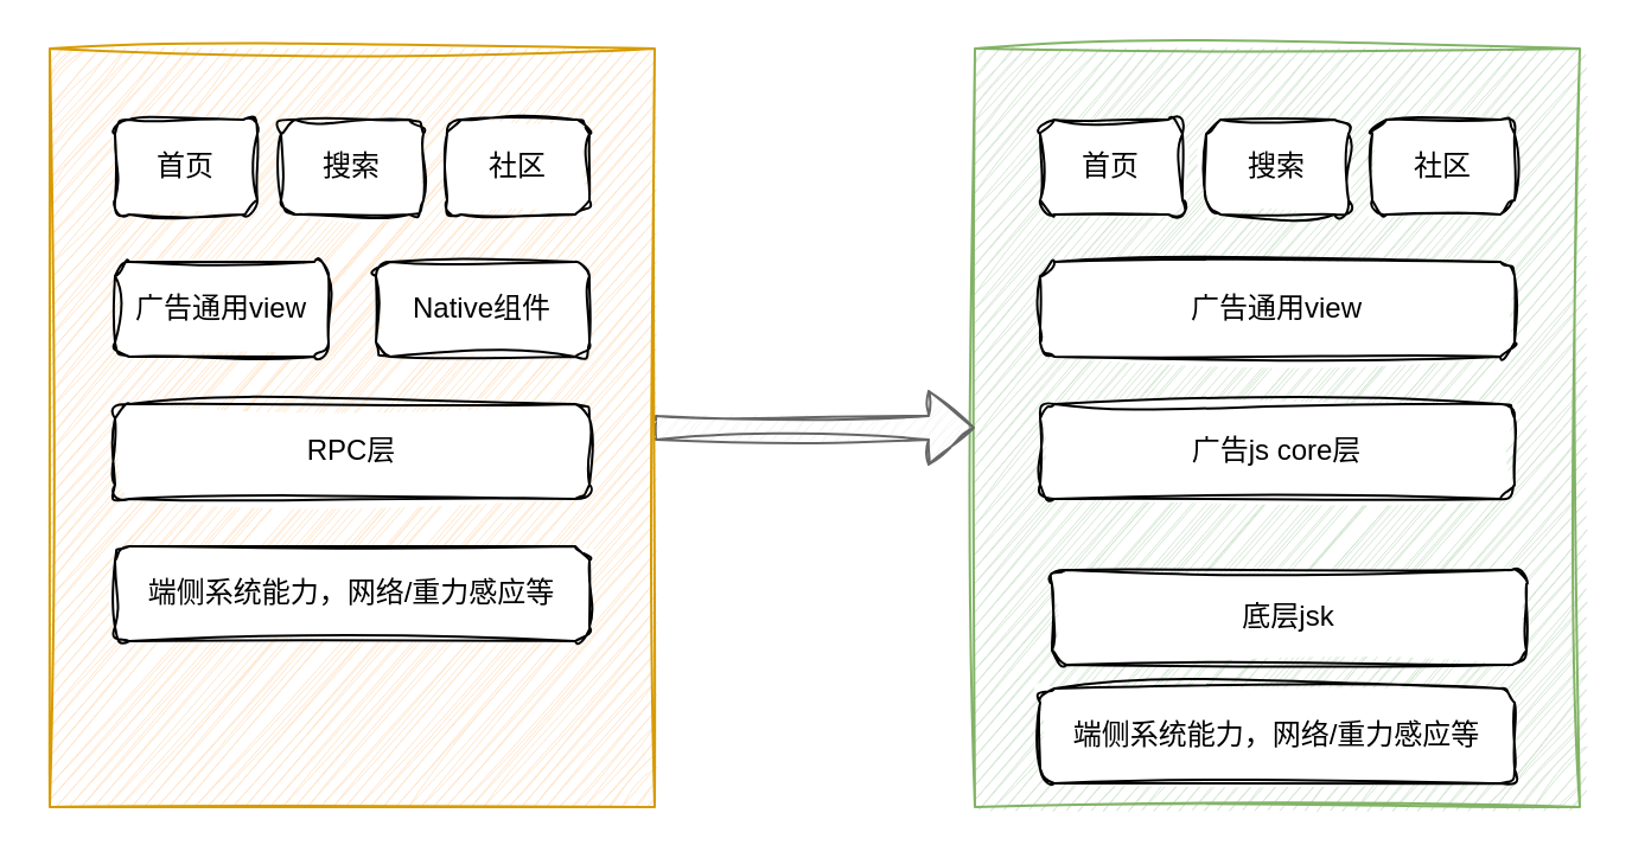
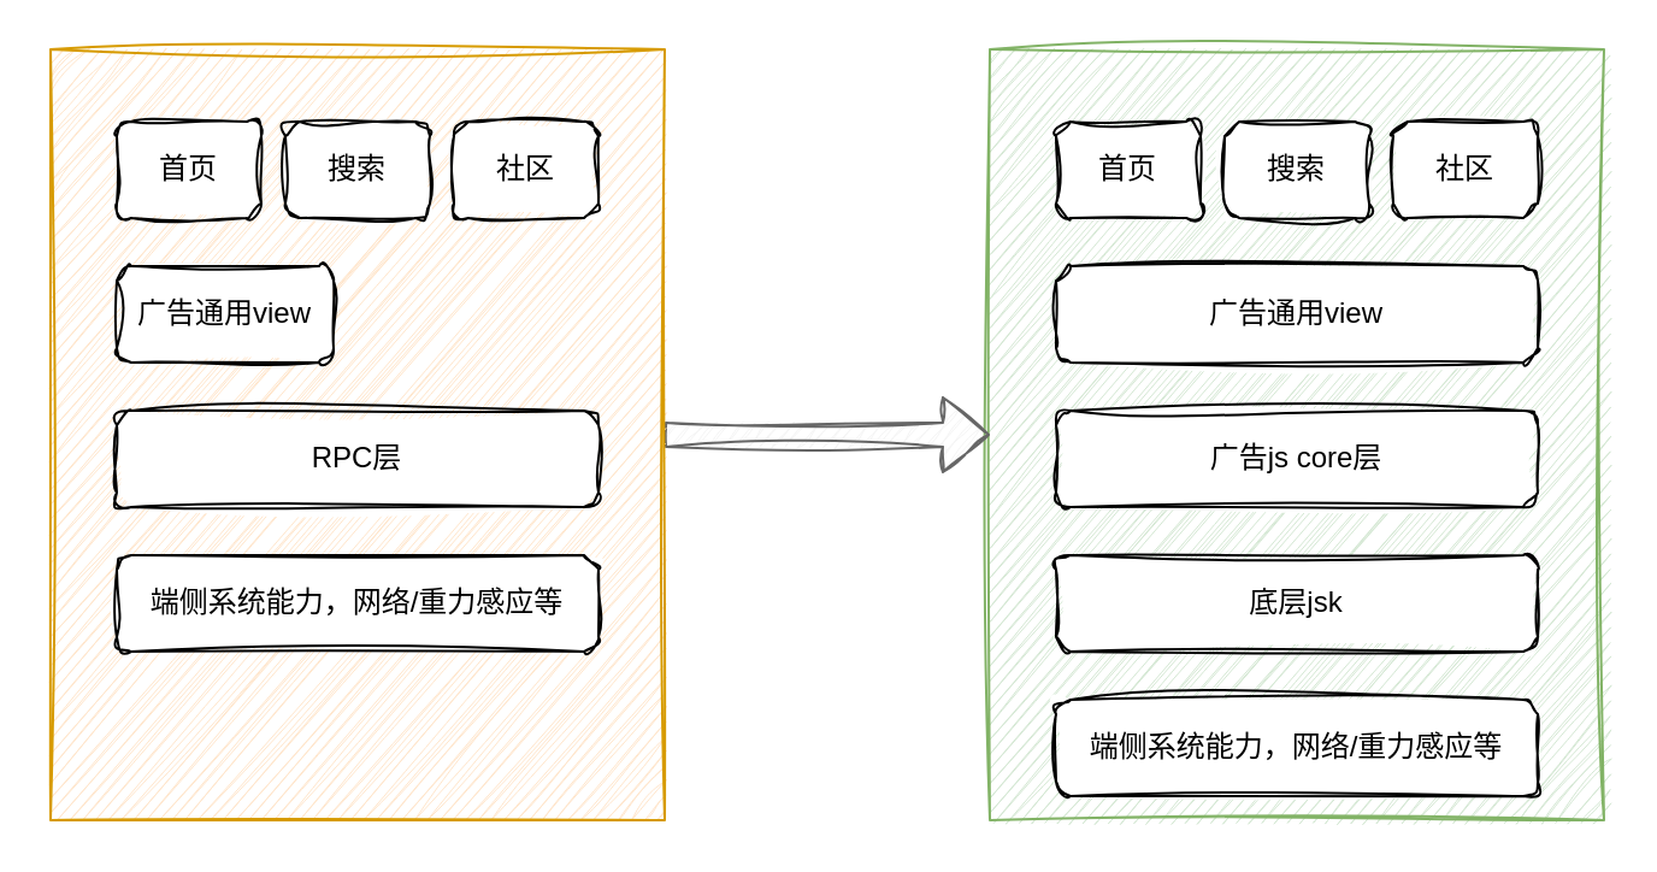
- <mxCell id="10" value="Native组件" style="rounded=1;whiteSpace=wrap;html=1;sketch=1;curveFitting=1;jiggle=2;" vertex="1" parent="1"><mxGeometry x="158" y="110" width="90" height="40" as="geometry" /></mxCell>
- <mxCell id="16" value="底层jsk" style="rounded=1;whiteSpace=wrap;html=1;sketch=1;curveFitting=1;jiggle=2;" vertex="1" parent="1"><mxGeometry x="443" y="240" width="200" height="40" as="geometry" /></mxCell>
+ <mxCell id="16" value="底层jsk" style="rounded=1;whiteSpace=wrap;html=1;sketch=1;curveFitting=1;jiggle=2;" vertex="1" parent="1"><mxGeometry x="438" y="230" width="200" height="40" as="geometry" /></mxCell>
